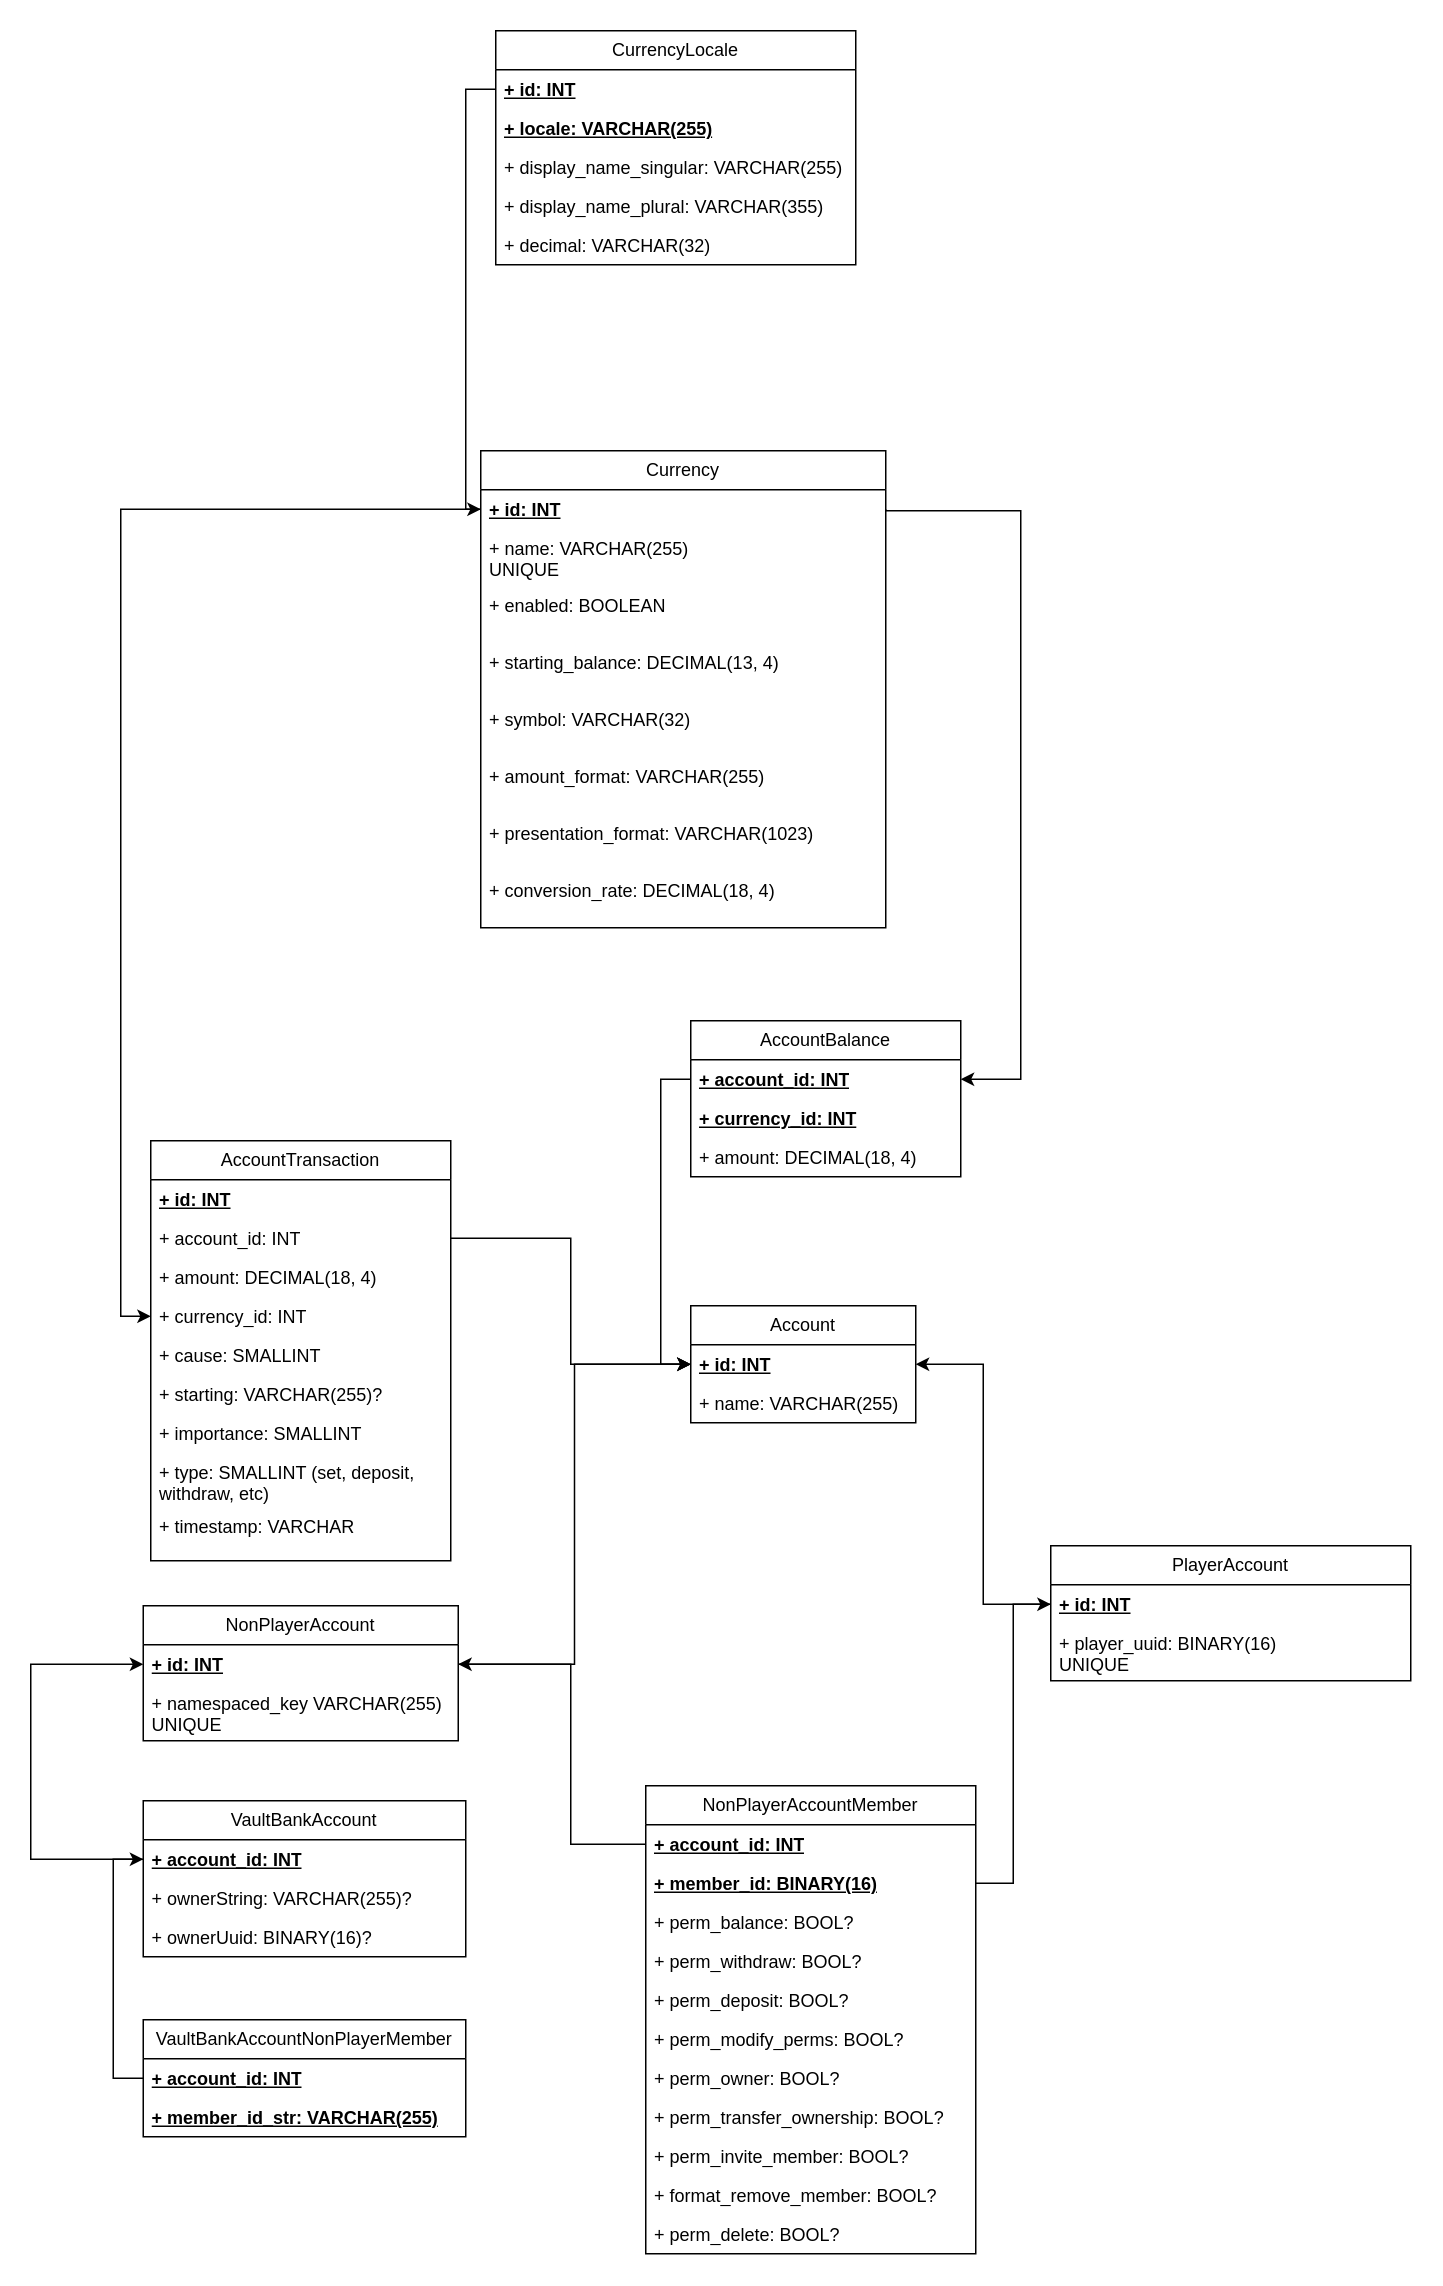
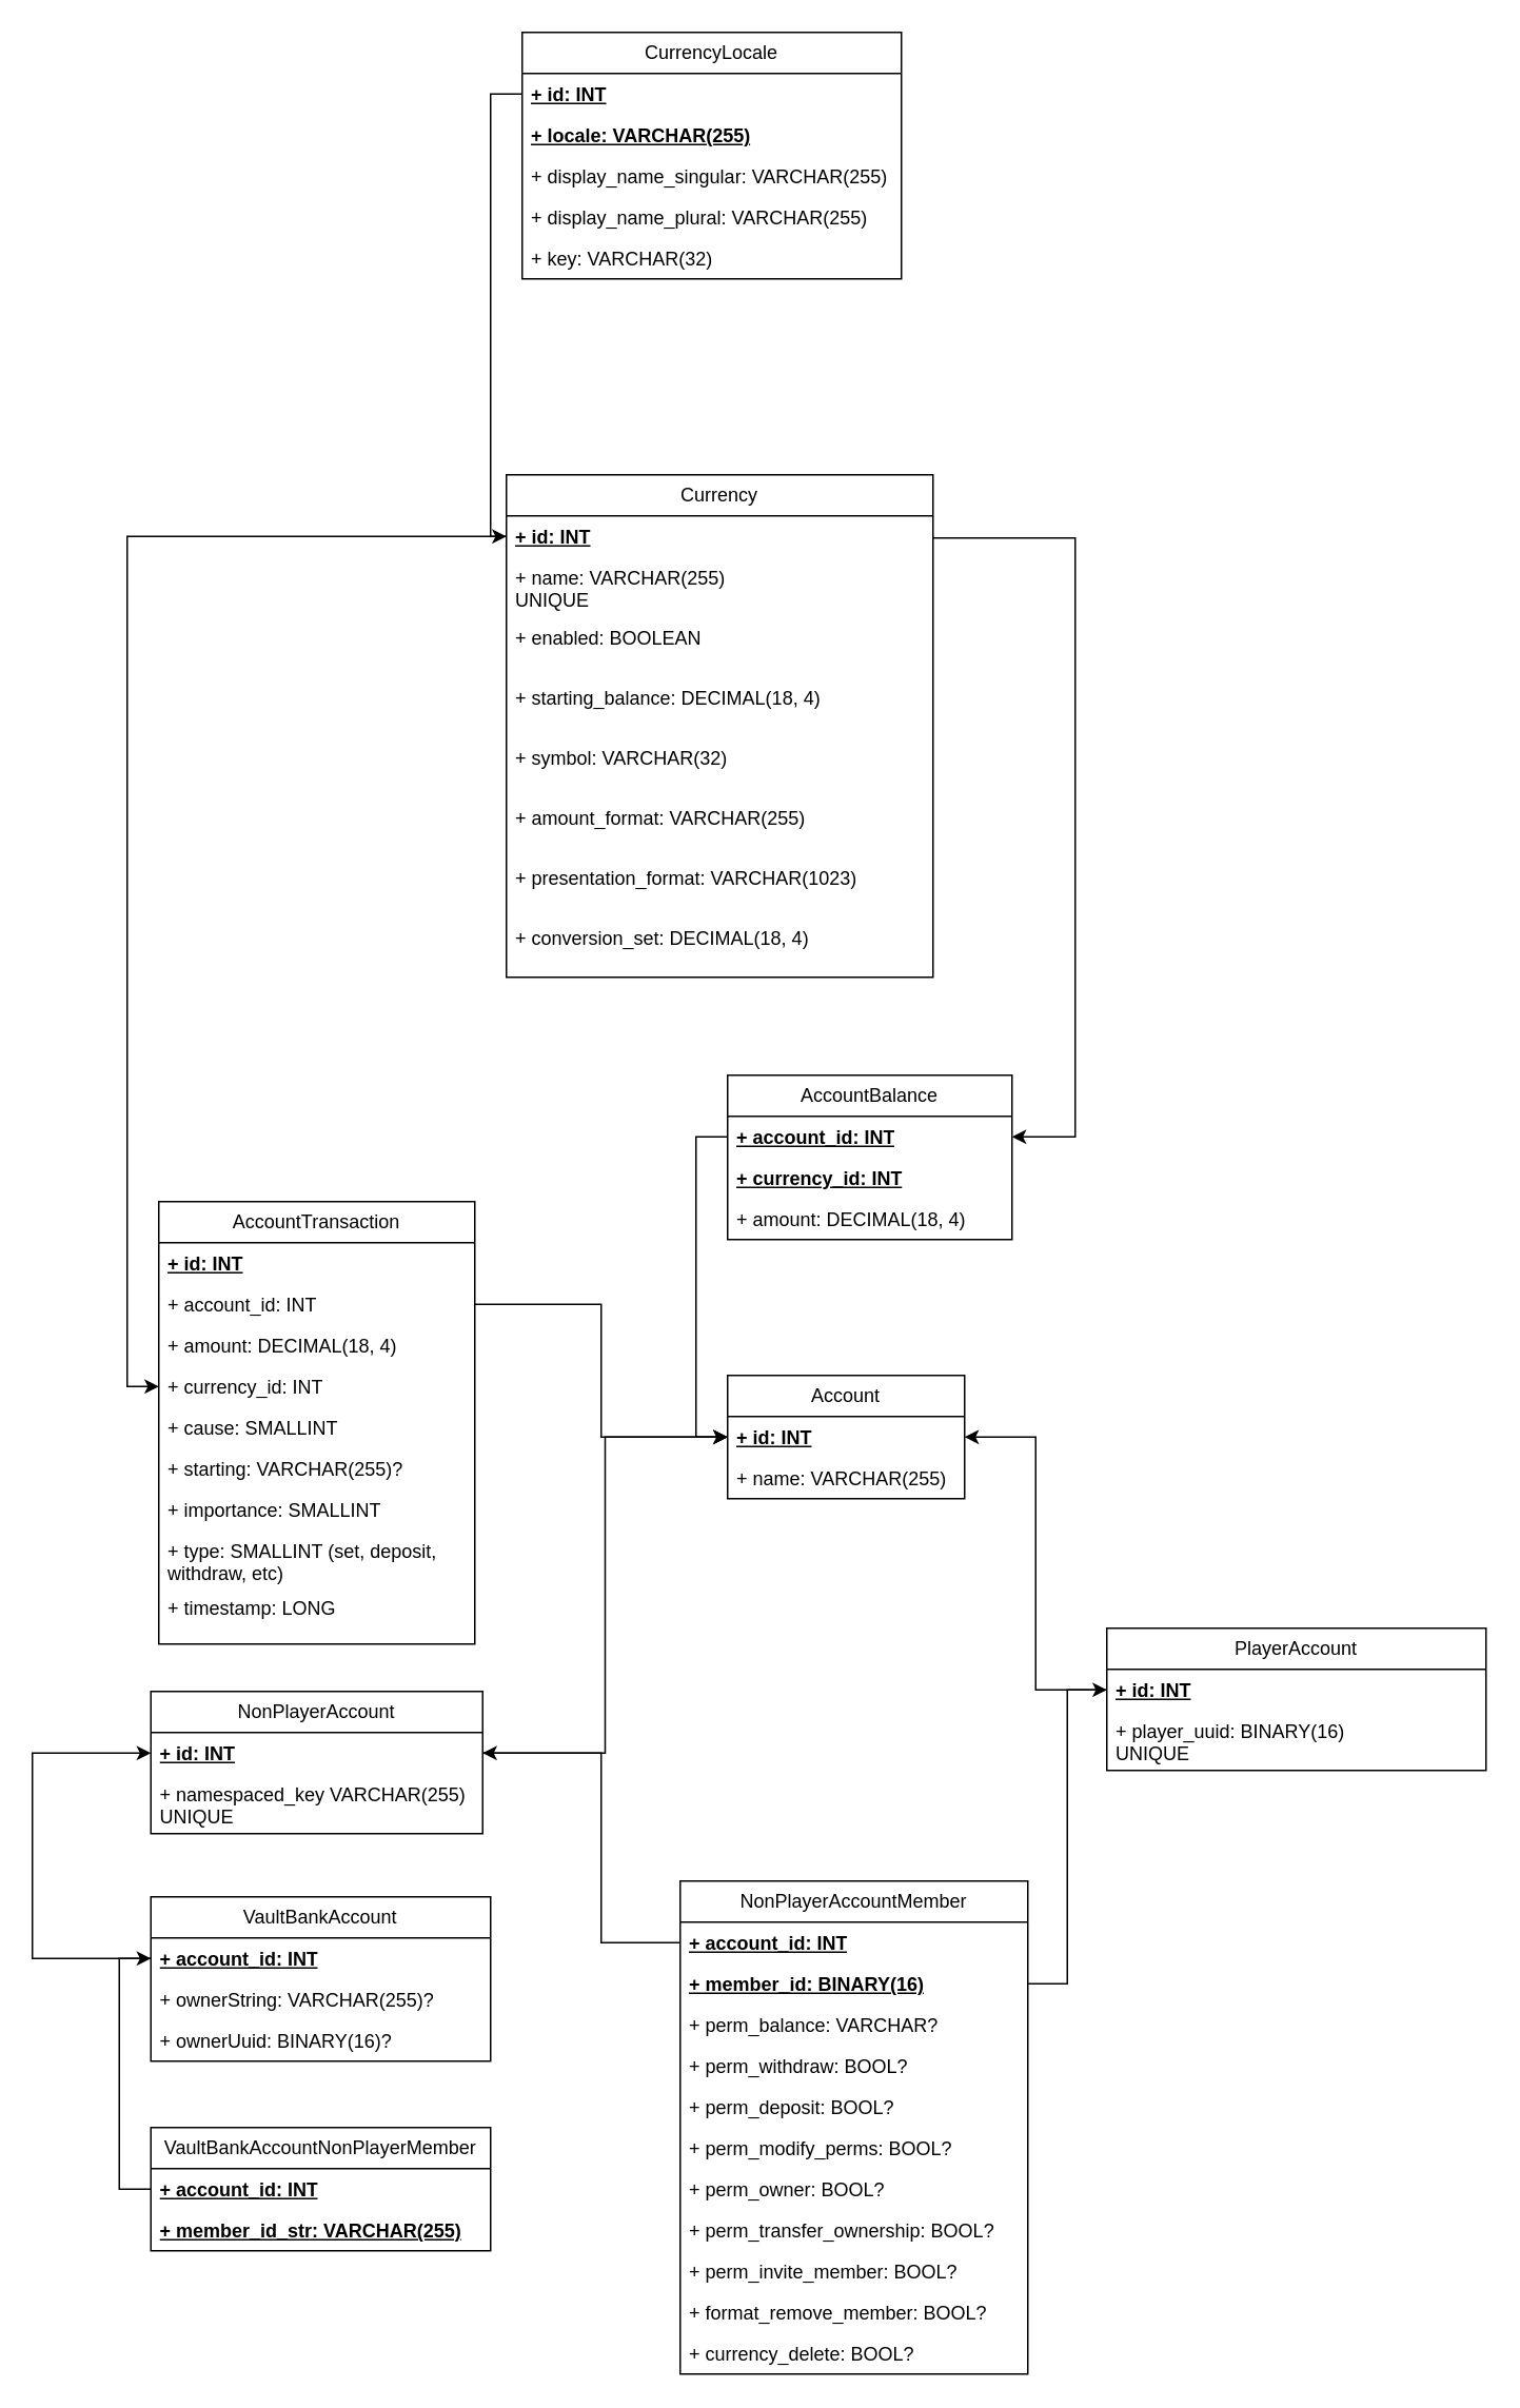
- <mxCell id="58" value="+ display_name_plural: VARCHAR(355)" style="text;strokeColor=none;fillColor=none;align=left;verticalAlign=top;spacingLeft=4;spacingRight=4;overflow=hidden;rotatable=0;points=[[0,0.5],[1,0.5]];portConstraint=eastwest;whiteSpace=wrap;html=1;" parent="54" vertex="1"><mxGeometry y="104" width="240" height="26" as="geometry" /></mxCell>
+ <mxCell id="58" value="+ display_name_plural: VARCHAR(255)" style="text;strokeColor=none;fillColor=none;align=left;verticalAlign=top;spacingLeft=4;spacingRight=4;overflow=hidden;rotatable=0;points=[[0,0.5],[1,0.5]];portConstraint=eastwest;whiteSpace=wrap;html=1;" parent="54" vertex="1"><mxGeometry y="104" width="240" height="26" as="geometry" /></mxCell>
- <mxCell id="59" value="+ decimal: VARCHAR(32)" style="text;strokeColor=none;fillColor=none;align=left;verticalAlign=top;spacingLeft=4;spacingRight=4;overflow=hidden;rotatable=0;points=[[0,0.5],[1,0.5]];portConstraint=eastwest;whiteSpace=wrap;html=1;" parent="54" vertex="1"><mxGeometry y="130" width="240" height="26" as="geometry" /></mxCell>
+ <mxCell id="59" value="+ key: VARCHAR(32)" style="text;strokeColor=none;fillColor=none;align=left;verticalAlign=top;spacingLeft=4;spacingRight=4;overflow=hidden;rotatable=0;points=[[0,0.5],[1,0.5]];portConstraint=eastwest;whiteSpace=wrap;html=1;" parent="54" vertex="1"><mxGeometry y="130" width="240" height="26" as="geometry" /></mxCell>
- <mxCell id="26" value="+ starting_balance: DECIMAL(13, 4)" style="text;strokeColor=none;fillColor=none;align=left;verticalAlign=top;spacingLeft=4;spacingRight=4;overflow=hidden;rotatable=0;points=[[0,0.5],[1,0.5]];portConstraint=eastwest;whiteSpace=wrap;html=1;" parent="22" vertex="1"><mxGeometry y="128" width="270" height="38" as="geometry" /></mxCell>
+ <mxCell id="26" value="+ starting_balance: DECIMAL(18, 4)" style="text;strokeColor=none;fillColor=none;align=left;verticalAlign=top;spacingLeft=4;spacingRight=4;overflow=hidden;rotatable=0;points=[[0,0.5],[1,0.5]];portConstraint=eastwest;whiteSpace=wrap;html=1;" parent="22" vertex="1"><mxGeometry y="128" width="270" height="38" as="geometry" /></mxCell>
- <mxCell id="30" value="+ conversion_rate: DECIMAL(18, 4)" style="text;strokeColor=none;fillColor=none;align=left;verticalAlign=top;spacingLeft=4;spacingRight=4;overflow=hidden;rotatable=0;points=[[0,0.5],[1,0.5]];portConstraint=eastwest;whiteSpace=wrap;html=1;" parent="22" vertex="1"><mxGeometry y="280" width="270" height="38" as="geometry" /></mxCell>
+ <mxCell id="30" value="+ conversion_set: DECIMAL(18, 4)" style="text;strokeColor=none;fillColor=none;align=left;verticalAlign=top;spacingLeft=4;spacingRight=4;overflow=hidden;rotatable=0;points=[[0,0.5],[1,0.5]];portConstraint=eastwest;whiteSpace=wrap;html=1;" parent="22" vertex="1"><mxGeometry y="280" width="270" height="38" as="geometry" /></mxCell>
- <mxCell id="50" value="+ timestamp: VARCHAR" style="text;strokeColor=none;fillColor=none;align=left;verticalAlign=top;spacingLeft=4;spacingRight=4;overflow=hidden;rotatable=0;points=[[0,0.5],[1,0.5]];portConstraint=eastwest;whiteSpace=wrap;html=1;" parent="41" vertex="1"><mxGeometry y="244" width="200" height="36" as="geometry" /></mxCell>
+ <mxCell id="50" value="+ timestamp: LONG" style="text;strokeColor=none;fillColor=none;align=left;verticalAlign=top;spacingLeft=4;spacingRight=4;overflow=hidden;rotatable=0;points=[[0,0.5],[1,0.5]];portConstraint=eastwest;whiteSpace=wrap;html=1;" parent="41" vertex="1"><mxGeometry y="244" width="200" height="36" as="geometry" /></mxCell>
- <mxCell id="11" value="+ perm_balance: BOOL?" style="text;strokeColor=none;fillColor=none;align=left;verticalAlign=top;spacingLeft=4;spacingRight=4;overflow=hidden;rotatable=0;points=[[0,0.5],[1,0.5]];portConstraint=eastwest;whiteSpace=wrap;html=1;fontStyle=0" parent="8" vertex="1"><mxGeometry y="78" width="220" height="26" as="geometry" /></mxCell>
+ <mxCell id="11" value="+ perm_balance: VARCHAR?" style="text;strokeColor=none;fillColor=none;align=left;verticalAlign=top;spacingLeft=4;spacingRight=4;overflow=hidden;rotatable=0;points=[[0,0.5],[1,0.5]];portConstraint=eastwest;whiteSpace=wrap;html=1;fontStyle=0" parent="8" vertex="1"><mxGeometry y="78" width="220" height="26" as="geometry" /></mxCell>
- <mxCell id="19" value="+ perm_delete: BOOL?" style="text;strokeColor=none;fillColor=none;align=left;verticalAlign=top;spacingLeft=4;spacingRight=4;overflow=hidden;rotatable=0;points=[[0,0.5],[1,0.5]];portConstraint=eastwest;whiteSpace=wrap;html=1;fontStyle=0" parent="8" vertex="1"><mxGeometry y="286" width="220" height="26" as="geometry" /></mxCell>
+ <mxCell id="19" value="+ currency_delete: BOOL?" style="text;strokeColor=none;fillColor=none;align=left;verticalAlign=top;spacingLeft=4;spacingRight=4;overflow=hidden;rotatable=0;points=[[0,0.5],[1,0.5]];portConstraint=eastwest;whiteSpace=wrap;html=1;fontStyle=0" parent="8" vertex="1"><mxGeometry y="286" width="220" height="26" as="geometry" /></mxCell>
